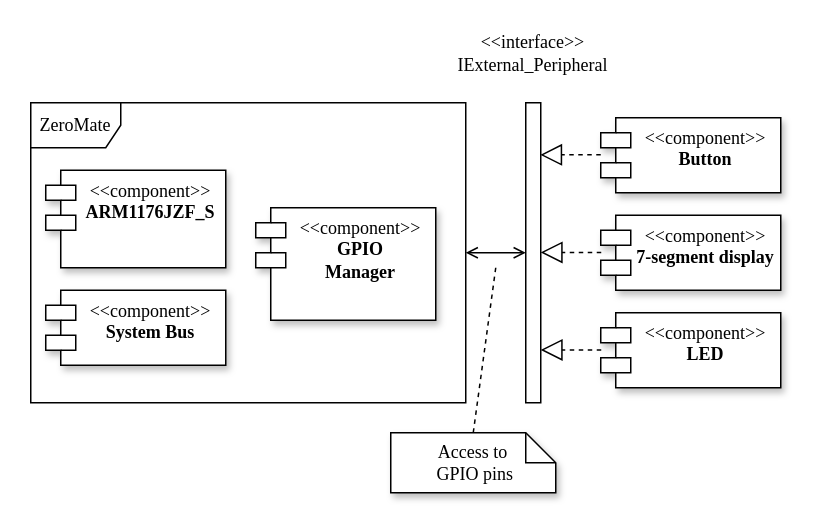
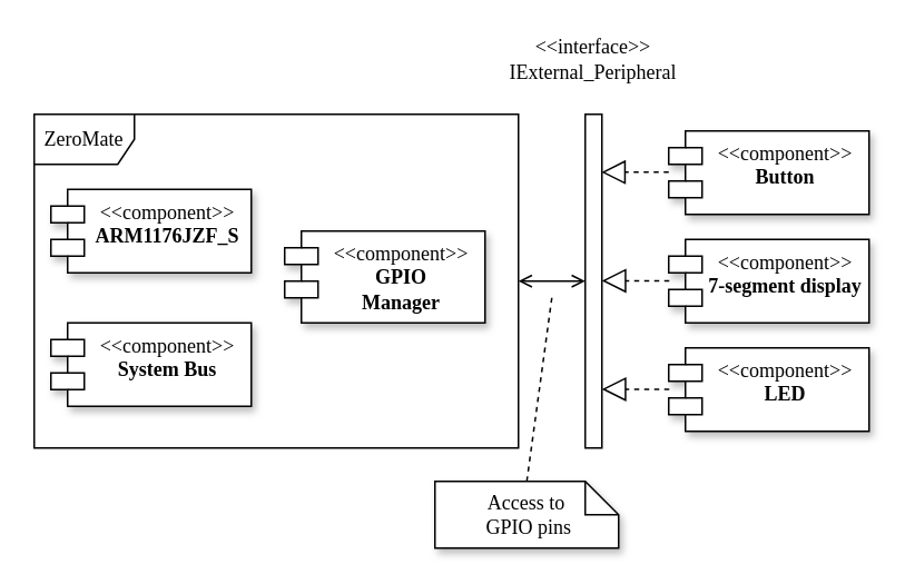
- <mxCell id="4" value="&amp;lt;&amp;lt;component&amp;gt;&amp;gt;&lt;br&gt;&lt;b&gt;ARM1176JZF_S&lt;/b&gt;" style="shape=module;align=left;spacingLeft=20;align=center;verticalAlign=top;whiteSpace=wrap;html=1;fontFamily=Computer Modern;shadow=1;" parent="1" vertex="1"><mxGeometry x="30" y="113" width="120" height="65" as="geometry" /></mxCell>
+ <mxCell id="4" value="&amp;lt;&amp;lt;component&amp;gt;&amp;gt;&lt;br&gt;&lt;b&gt;ARM1176JZF_S&lt;/b&gt;" style="shape=module;align=left;spacingLeft=20;align=center;verticalAlign=top;whiteSpace=wrap;html=1;fontFamily=Computer Modern;shadow=1;" parent="1" vertex="1"><mxGeometry x="30" y="113" width="120" height="50" as="geometry" /></mxCell>
- <mxCell id="3" value="&amp;lt;&amp;lt;component&amp;gt;&amp;gt;&lt;br&gt;&lt;b&gt;GPIO&lt;br&gt;Manager&lt;br&gt;&lt;/b&gt;" style="shape=module;align=left;spacingLeft=20;align=center;verticalAlign=top;whiteSpace=wrap;html=1;fontFamily=Computer Modern;shadow=1;" parent="1" vertex="1"><mxGeometry x="170" y="138" width="120" height="75" as="geometry" /></mxCell>
+ <mxCell id="3" value="&amp;lt;&amp;lt;component&amp;gt;&amp;gt;&lt;br&gt;&lt;b&gt;GPIO&lt;br&gt;Manager&lt;br&gt;&lt;/b&gt;" style="shape=module;align=left;spacingLeft=20;align=center;verticalAlign=top;whiteSpace=wrap;html=1;fontFamily=Computer Modern;shadow=1;" parent="1" vertex="1"><mxGeometry x="170" y="138" width="120" height="55" as="geometry" /></mxCell>
